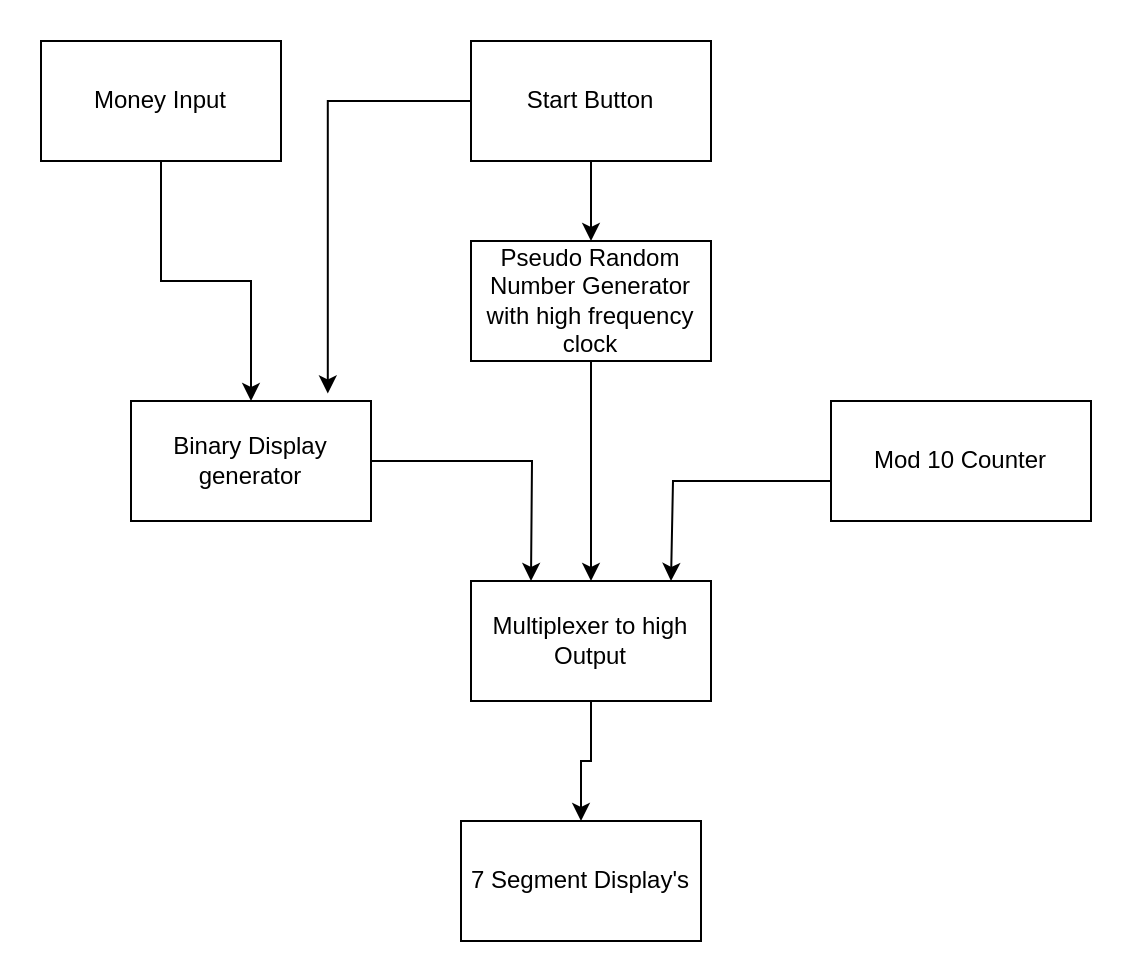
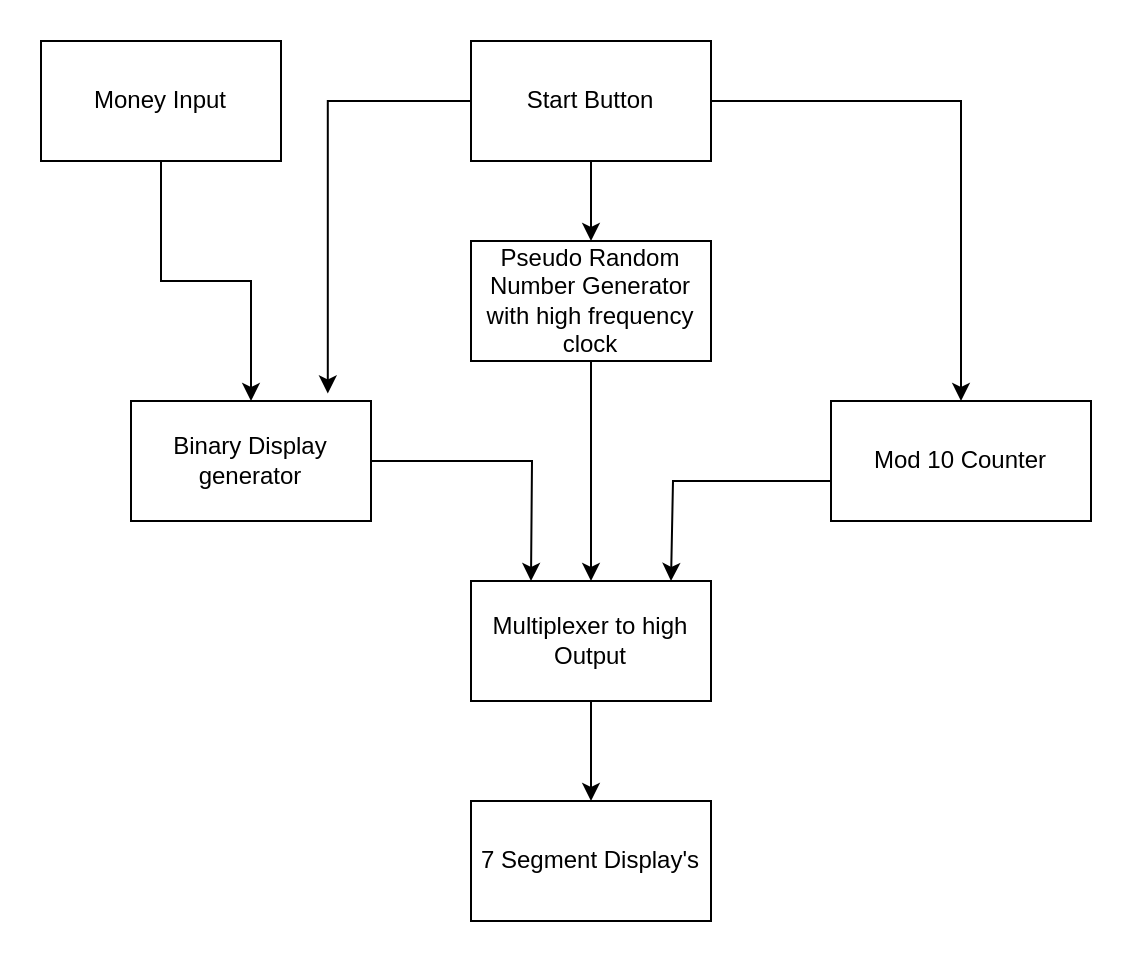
+ <mxCell id="4" style="edgeStyle=orthogonalEdgeStyle;rounded=0;orthogonalLoop=1;jettySize=auto;html=1;" edge="1" parent="1" source="5" target="14"><mxGeometry relative="1" as="geometry"><mxPoint x="455" y="200" as="targetPoint" /></mxGeometry></mxCell>
- <mxCell id="9" value="7 Segment Display's" style="rounded=0;whiteSpace=wrap;html=1;" vertex="1" parent="1"><mxGeometry x="230" y="410" width="120" height="60" as="geometry" /></mxCell>
+ <mxCell id="9" value="7 Segment Display's" style="rounded=0;whiteSpace=wrap;html=1;" vertex="1" parent="1"><mxGeometry x="235" y="400" width="120" height="60" as="geometry" /></mxCell>
